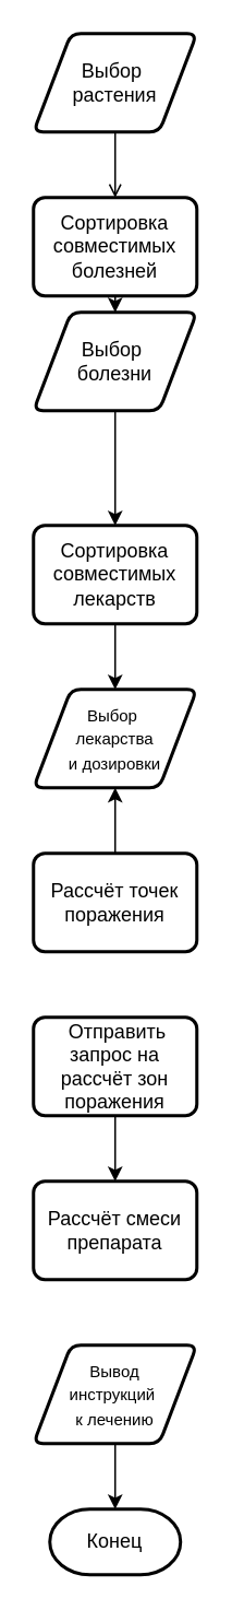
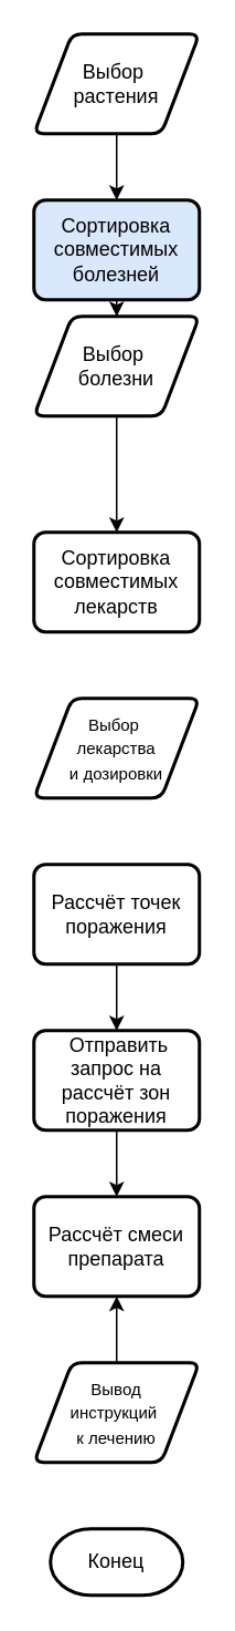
- <mxCell id="3" style="edgeStyle=orthogonalEdgeStyle;rounded=0;orthogonalLoop=1;jettySize=auto;html=1;endArrow=open;" edge="1" parent="1" source="4" target="6"><mxGeometry relative="1" as="geometry" /></mxCell>
+ <mxCell id="3" style="edgeStyle=orthogonalEdgeStyle;rounded=0;orthogonalLoop=1;jettySize=auto;html=1;" edge="1" parent="1" source="4" target="6"><mxGeometry relative="1" as="geometry" /></mxCell>
- <mxCell id="6" value="Сортировка совместимых болезней" style="rounded=1;whiteSpace=wrap;html=1;absoluteArcSize=1;arcSize=14;strokeWidth=2;" vertex="1" parent="1"><mxGeometry x="20" y="120" width="100" height="60" as="geometry" /></mxCell>
+ <mxCell id="6" value="Сортировка совместимых болезней" style="rounded=1;whiteSpace=wrap;html=1;absoluteArcSize=1;arcSize=14;strokeWidth=2;fillColor=#dae8fc;" vertex="1" parent="1"><mxGeometry x="20" y="120" width="100" height="60" as="geometry" /></mxCell>
- <mxCell id="9" style="edgeStyle=orthogonalEdgeStyle;rounded=0;orthogonalLoop=1;jettySize=auto;html=1;" edge="1" parent="1" source="10" target="11"><mxGeometry relative="1" as="geometry" /></mxCell>
- <mxCell id="12" style="edgeStyle=orthogonalEdgeStyle;rounded=0;orthogonalLoop=1;jettySize=auto;html=1;" edge="1" parent="1" source="13" target="11"><mxGeometry relative="1" as="geometry" /></mxCell>
+ <mxCell id="12" style="edgeStyle=orthogonalEdgeStyle;rounded=0;orthogonalLoop=1;jettySize=auto;html=1;" edge="1" parent="1" source="13" target="15"><mxGeometry relative="1" as="geometry" /></mxCell>
- <mxCell id="16" style="edgeStyle=orthogonalEdgeStyle;rounded=0;orthogonalLoop=1;jettySize=auto;html=1;" edge="1" parent="1" source="18" target="2"><mxGeometry relative="1" as="geometry" /></mxCell>
+ <mxCell id="16" style="edgeStyle=orthogonalEdgeStyle;rounded=0;orthogonalLoop=1;jettySize=auto;html=1;" edge="1" parent="1" source="18" target="17"><mxGeometry relative="1" as="geometry" /></mxCell>
